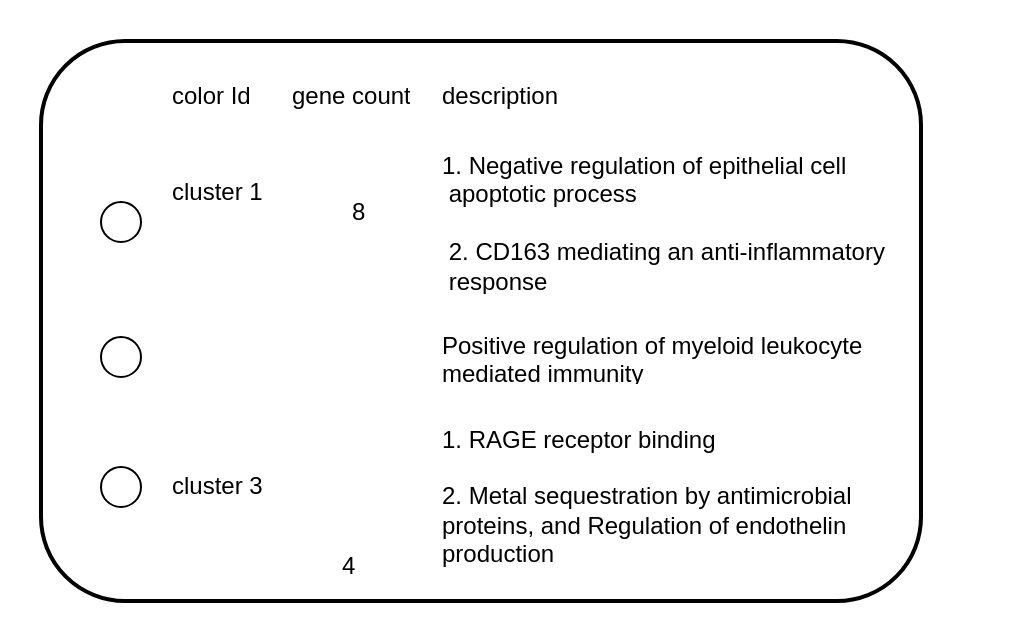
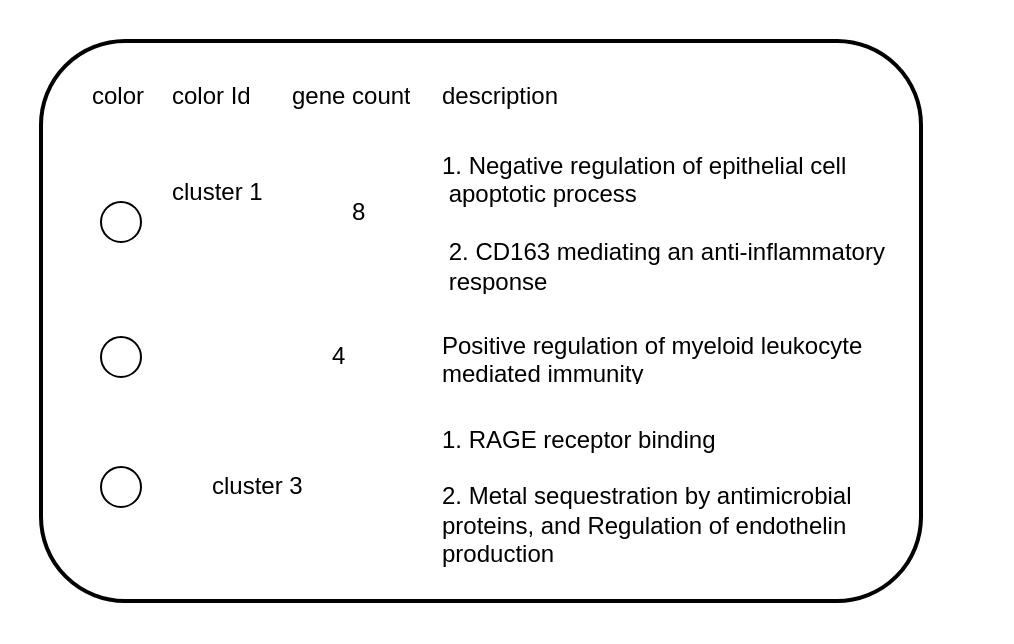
+ <mxCell id="6" value="&lt;font style=&quot;color: light-dark(rgb(0, 0, 0), rgb(102, 102, 102));&quot;&gt;color&lt;/font&gt;" style="text;strokeColor=none;fillColor=none;align=left;verticalAlign=middle;spacingLeft=4;spacingRight=4;overflow=hidden;points=[[0,0.5],[1,0.5]];portConstraint=eastwest;rotatable=0;whiteSpace=wrap;html=1;" vertex="1" parent="1"><mxGeometry x="40" y="33" width="40" height="30" as="geometry" /></mxCell>
- <mxCell id="14" value="&lt;font style=&quot;color: light-dark(rgb(0, 0, 0), rgb(102, 102, 102));&quot;&gt;cluster 3&lt;/font&gt;" style="text;strokeColor=none;fillColor=none;align=left;verticalAlign=middle;spacingLeft=4;spacingRight=4;overflow=hidden;points=[[0,0.5],[1,0.5]];portConstraint=eastwest;rotatable=0;whiteSpace=wrap;html=1;" vertex="1" parent="1"><mxGeometry x="80" y="228" width="60" height="30" as="geometry" /></mxCell>
+ <mxCell id="14" value="&lt;font style=&quot;color: light-dark(rgb(0, 0, 0), rgb(102, 102, 102));&quot;&gt;cluster 3&lt;/font&gt;" style="text;strokeColor=none;fillColor=none;align=left;verticalAlign=middle;spacingLeft=4;spacingRight=4;overflow=hidden;points=[[0,0.5],[1,0.5]];portConstraint=eastwest;rotatable=0;whiteSpace=wrap;html=1;" vertex="1" parent="1"><mxGeometry x="100" y="228" width="60" height="30" as="geometry" /></mxCell>
- <mxCell id="16" value="&lt;font style=&quot;color: light-dark(rgb(0, 0, 0), rgb(102, 102, 102));&quot;&gt;4&lt;/font&gt;" style="text;strokeColor=none;fillColor=none;align=left;verticalAlign=middle;spacingLeft=4;spacingRight=4;overflow=hidden;points=[[0,0.5],[1,0.5]];portConstraint=eastwest;rotatable=0;whiteSpace=wrap;html=1;" vertex="1" parent="1"><mxGeometry x="165" y="268" width="20" height="30" as="geometry" /></mxCell>
+ <mxCell id="16" value="&lt;font style=&quot;color: light-dark(rgb(0, 0, 0), rgb(102, 102, 102));&quot;&gt;4&lt;/font&gt;" style="text;strokeColor=none;fillColor=none;align=left;verticalAlign=middle;spacingLeft=4;spacingRight=4;overflow=hidden;points=[[0,0.5],[1,0.5]];portConstraint=eastwest;rotatable=0;whiteSpace=wrap;html=1;" vertex="1" parent="1"><mxGeometry x="160" y="163" width="20" height="30" as="geometry" /></mxCell>
